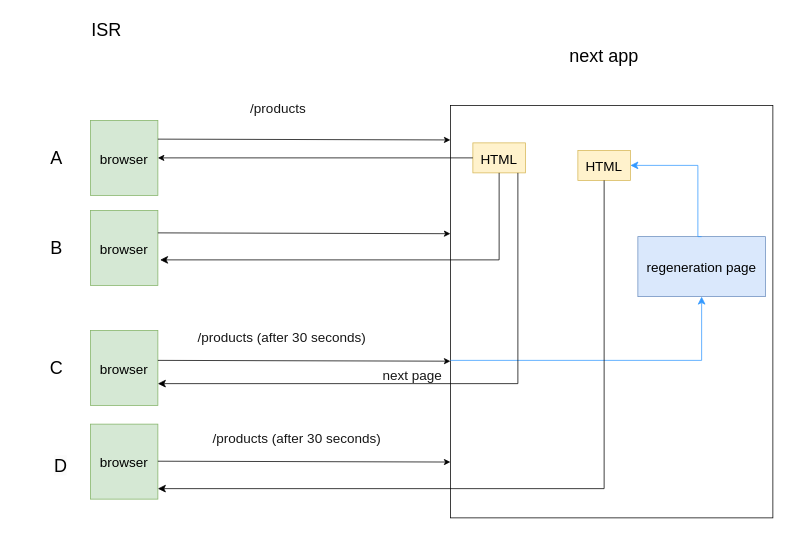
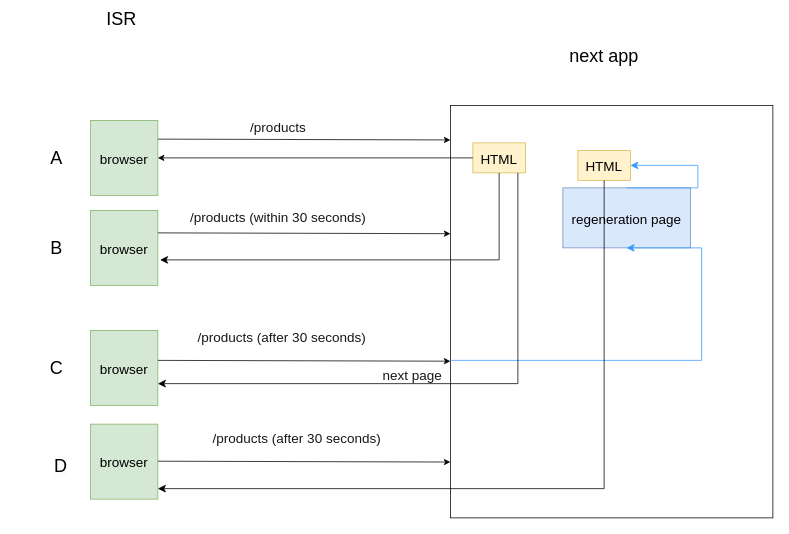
- <mxCell id="21" value="&lt;span style=&quot;font-size: 24px;&quot;&gt;ISR&amp;nbsp;&lt;/span&gt;" style="text;html=1;strokeColor=none;fillColor=none;align=center;verticalAlign=middle;whiteSpace=wrap;rounded=0;" vertex="1" parent="1"><mxGeometry x="120" y="20" width="50" height="40" as="geometry" /></mxCell>
+ <mxCell id="21" value="&lt;span style=&quot;font-size: 24px;&quot;&gt;ISR&amp;nbsp;&lt;/span&gt;" style="text;html=1;strokeColor=none;fillColor=none;align=center;verticalAlign=middle;whiteSpace=wrap;rounded=0;" vertex="1" parent="1"><mxGeometry x="140" y="5" width="50" height="40" as="geometry" /></mxCell>
- <mxCell id="8" value="&lt;font color=&quot;#171717&quot;&gt;/products&lt;/font&gt;" style="text;html=1;align=center;verticalAlign=middle;resizable=0;points=[];autosize=1;strokeColor=none;fillColor=none;fontSize=18;fontColor=#FFFFFF;" vertex="1" parent="1"><mxGeometry x="320" y="125" width="100" height="40" as="geometry" /></mxCell>
+ <mxCell id="8" value="&lt;font color=&quot;#171717&quot;&gt;/products&lt;/font&gt;" style="text;html=1;align=center;verticalAlign=middle;resizable=0;points=[];autosize=1;strokeColor=none;fillColor=none;fontSize=18;fontColor=#FFFFFF;" vertex="1" parent="1"><mxGeometry x="320" y="150" width="100" height="40" as="geometry" /></mxCell>
+ <mxCell id="11" value="&lt;font color=&quot;#171717&quot;&gt;/products (within 30 seconds)&lt;/font&gt;" style="text;html=1;align=center;verticalAlign=middle;resizable=0;points=[];autosize=1;strokeColor=none;fillColor=none;fontSize=18;fontColor=#FFFFFF;" vertex="1" parent="1"><mxGeometry x="240" y="270" width="260" height="40" as="geometry" /></mxCell>
- <mxCell id="18" value="&lt;span style=&quot;font-size: 18px;&quot;&gt;regeneration page&lt;/span&gt;" style="rounded=0;whiteSpace=wrap;html=1;fontSize=24;fillColor=#dae8fc;strokeColor=#6c8ebf;" vertex="1" parent="1"><mxGeometry x="850" y="315" width="170" height="80" as="geometry" /></mxCell>
+ <mxCell id="18" value="&lt;span style=&quot;font-size: 18px;&quot;&gt;regeneration page&lt;/span&gt;" style="rounded=0;whiteSpace=wrap;html=1;fontSize=24;fillColor=#dae8fc;strokeColor=#6c8ebf;" vertex="1" parent="1"><mxGeometry x="750" y="250" width="170" height="80" as="geometry" /></mxCell>
